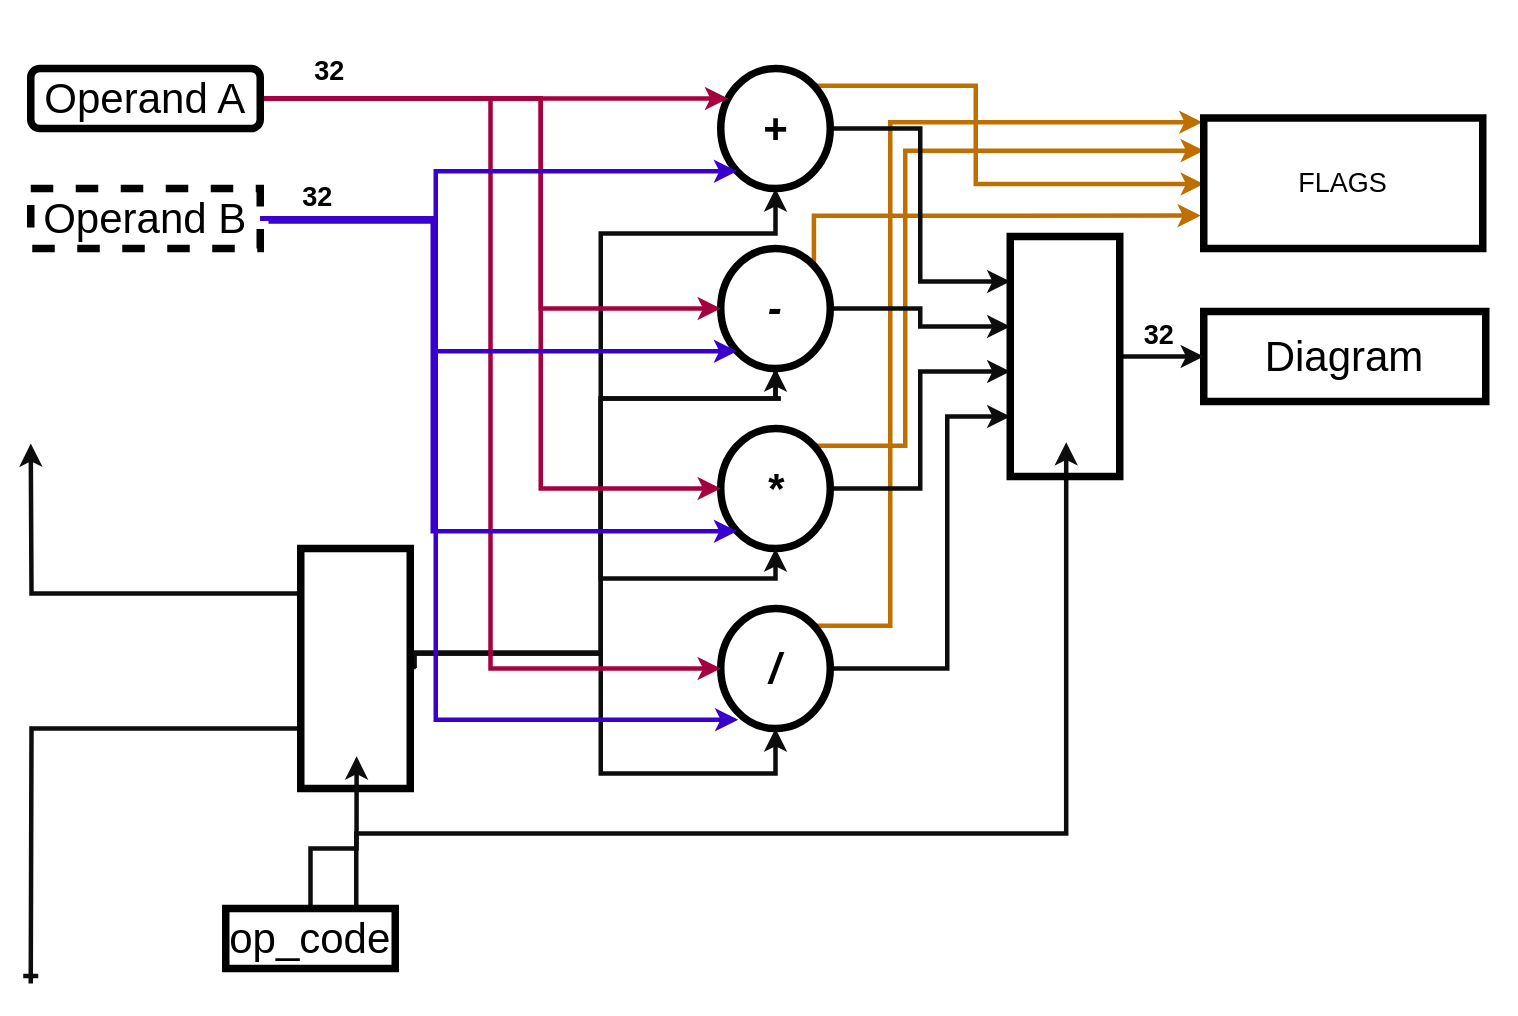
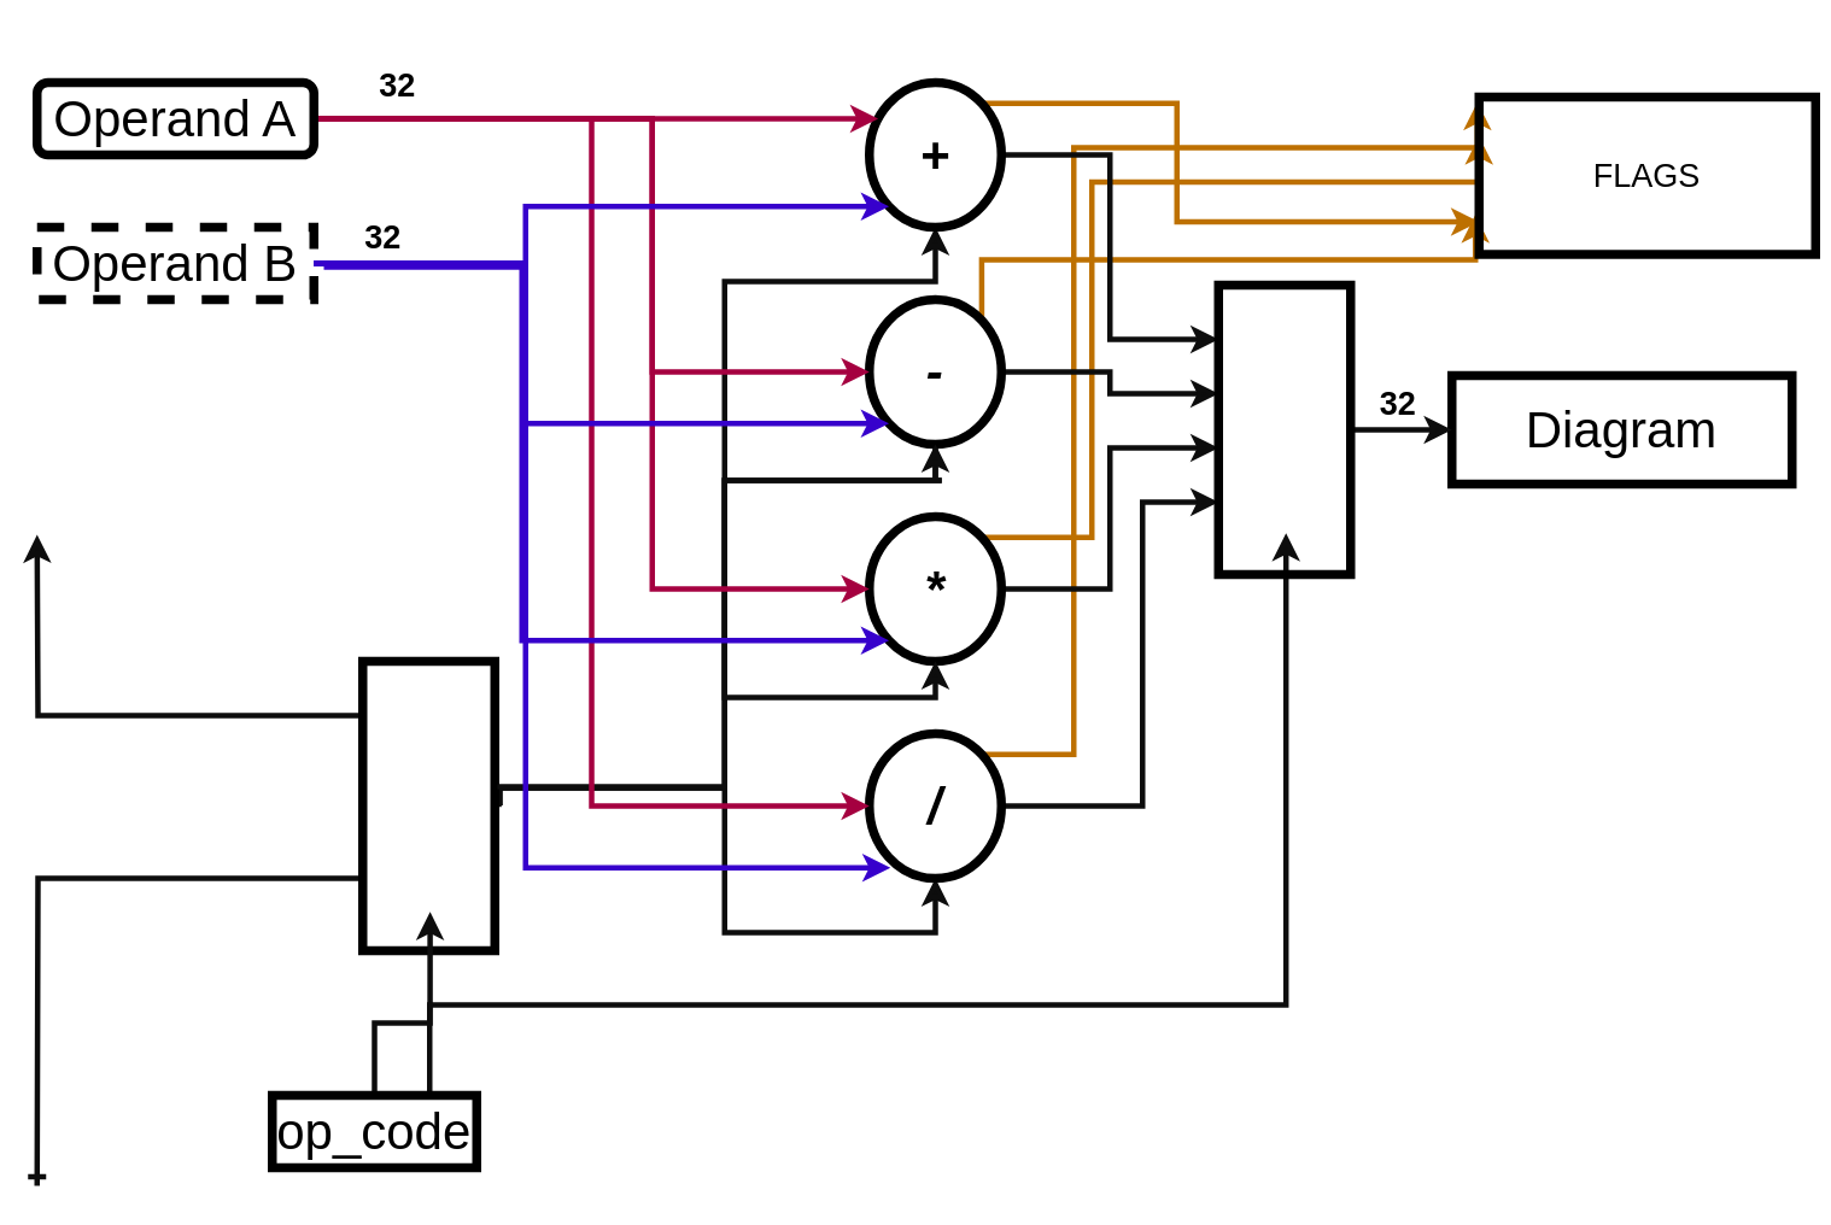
- <mxCell id="38" value="FLAGS" style="rounded=0;whiteSpace=wrap;html=1;strokeColor=#000000;strokeWidth=5;fontSize=18;fontColor=#000000;fillColor=none;" vertex="1" parent="1"><mxGeometry x="802" y="78" width="186" height="87" as="geometry" /></mxCell>
+ <mxCell id="38" value="FLAGS" style="rounded=0;whiteSpace=wrap;html=1;strokeColor=#000000;strokeWidth=5;fontSize=18;fontColor=#000000;fillColor=none;" vertex="1" parent="1"><mxGeometry x="817" y="53" width="186" height="87" as="geometry" /></mxCell>
